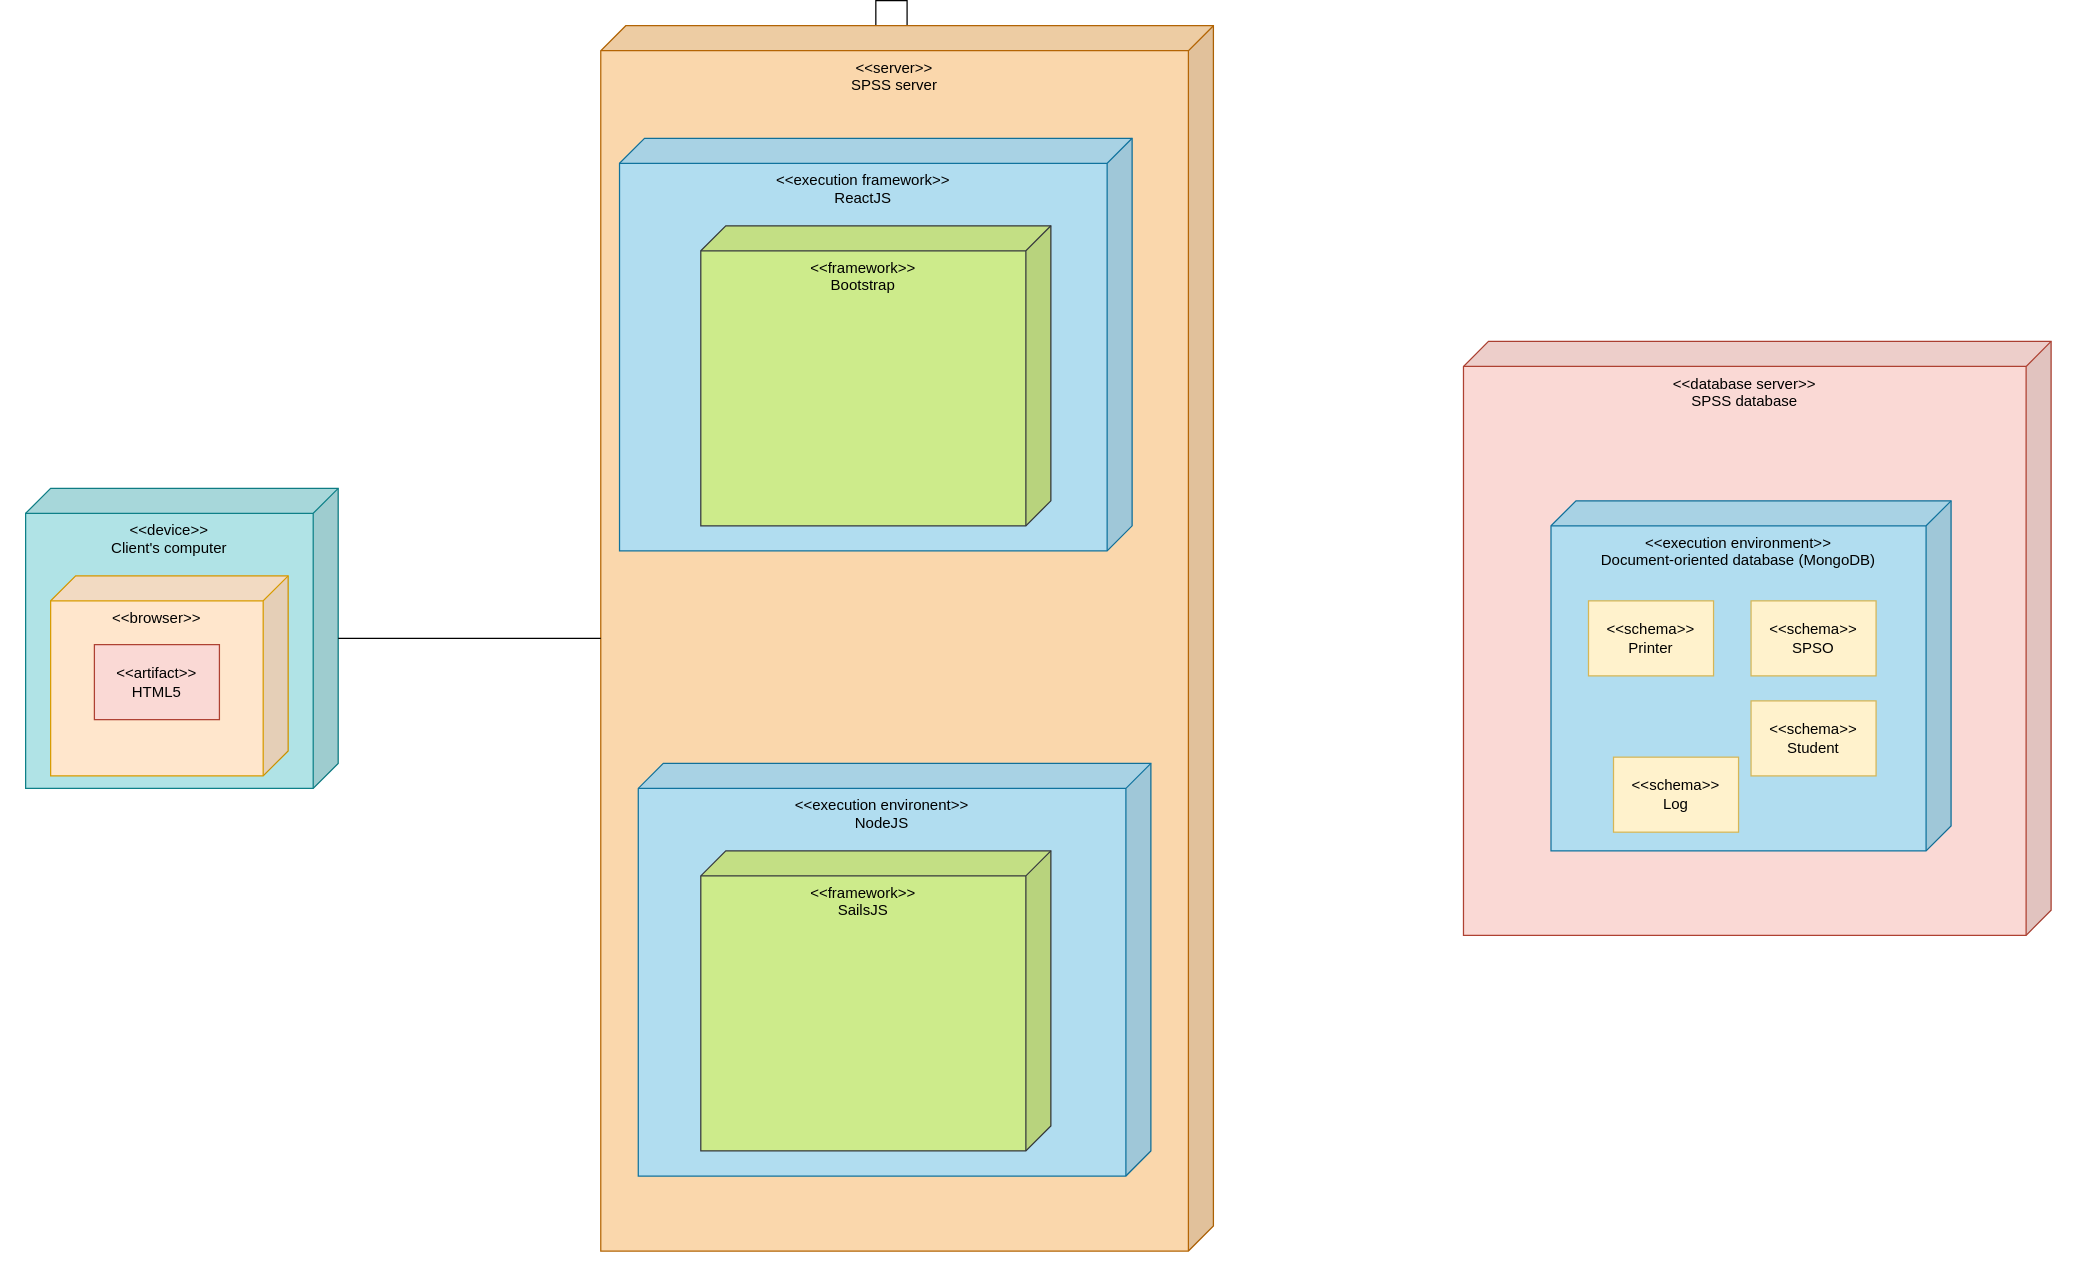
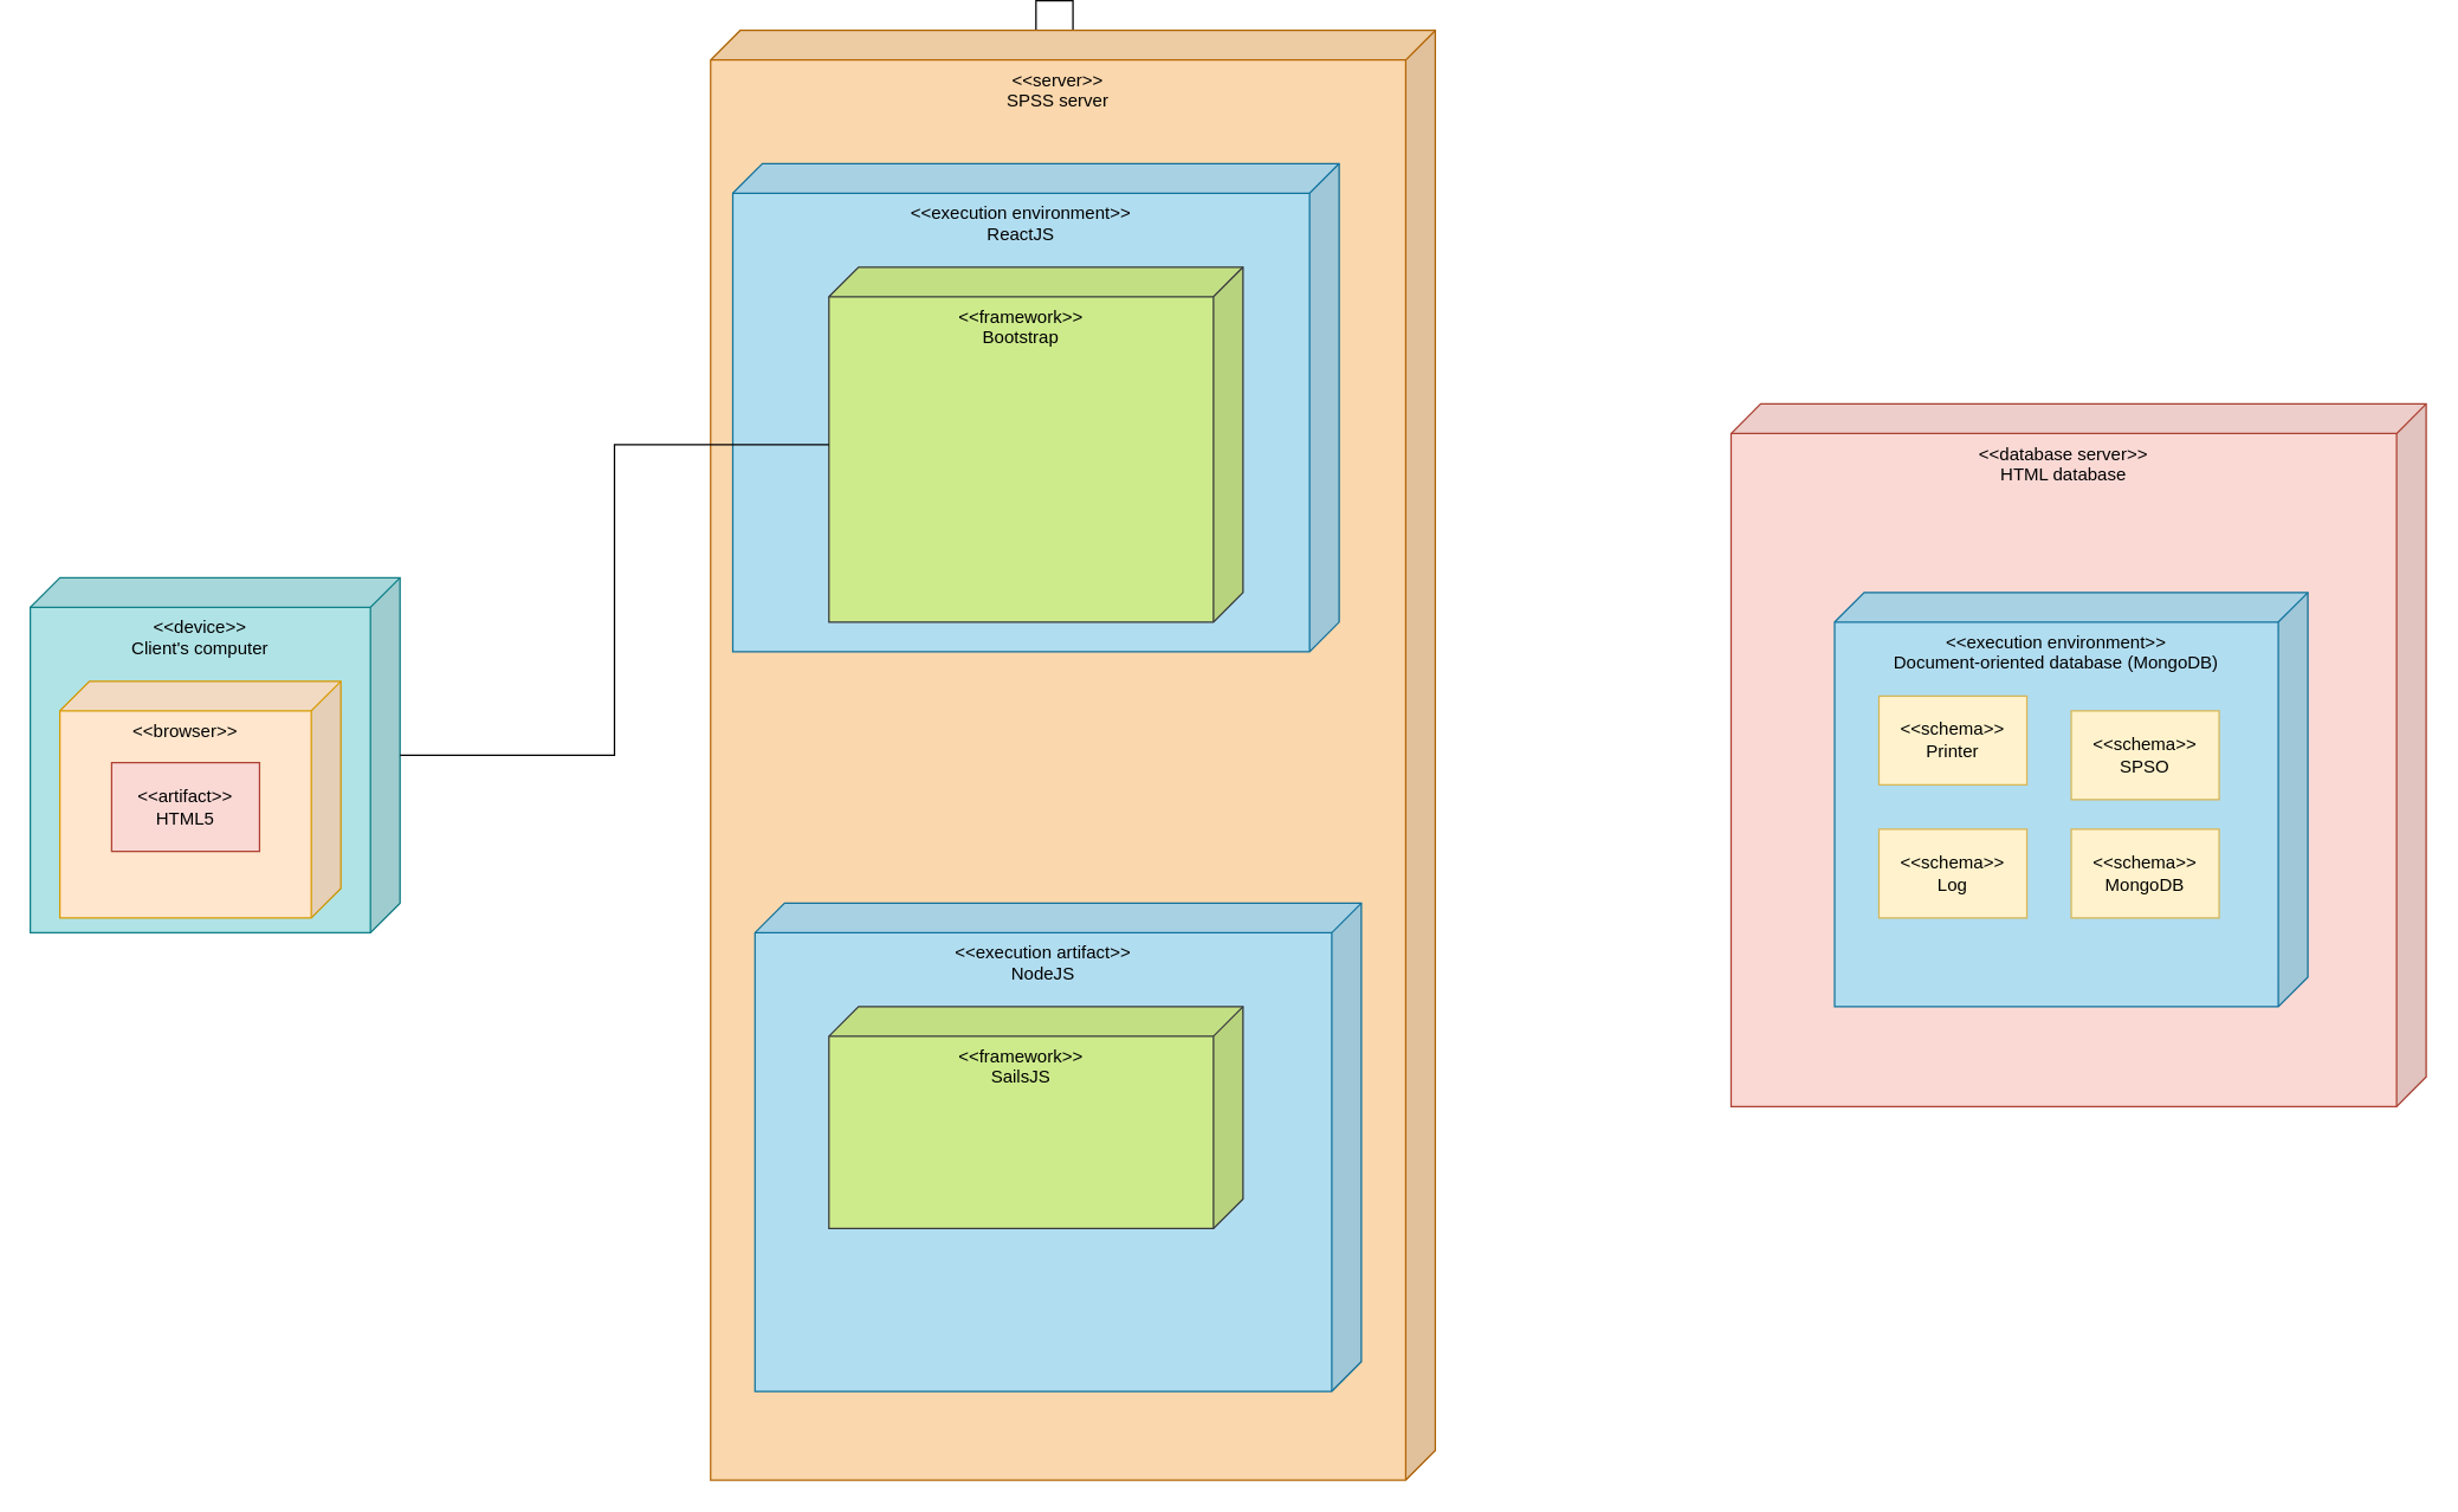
- <mxCell id="4" value="&amp;lt;&amp;lt;execution framework&amp;gt;&amp;gt;&lt;br&gt;ReactJS" style="shape=cube;whiteSpace=wrap;html=1;boundedLbl=1;backgroundOutline=1;darkOpacity=0.05;darkOpacity2=0.1;flipH=1;horizontal=1;verticalAlign=top;fillColor=#b1ddf0;strokeColor=#10739e;" vertex="1" parent="1"><mxGeometry x="495" y="110" width="410" height="330" as="geometry" /></mxCell>
+ <mxCell id="4" value="&amp;lt;&amp;lt;execution environment&amp;gt;&amp;gt;&lt;br&gt;ReactJS" style="shape=cube;whiteSpace=wrap;html=1;boundedLbl=1;backgroundOutline=1;darkOpacity=0.05;darkOpacity2=0.1;flipH=1;horizontal=1;verticalAlign=top;fillColor=#b1ddf0;strokeColor=#10739e;" vertex="1" parent="1"><mxGeometry x="495" y="110" width="410" height="330" as="geometry" /></mxCell>
- <mxCell id="8" value="&amp;lt;&amp;lt;database server&amp;gt;&amp;gt;&lt;br&gt;SPSS database" style="shape=cube;whiteSpace=wrap;html=1;boundedLbl=1;backgroundOutline=1;darkOpacity=0.05;darkOpacity2=0.1;flipH=1;horizontal=1;verticalAlign=top;fillColor=#fad9d5;strokeColor=#ae4132;" vertex="1" parent="1"><mxGeometry x="1170" y="272.5" width="470" height="475" as="geometry" /></mxCell>
+ <mxCell id="8" value="&amp;lt;&amp;lt;database server&amp;gt;&amp;gt;&lt;br&gt;HTML database" style="shape=cube;whiteSpace=wrap;html=1;boundedLbl=1;backgroundOutline=1;darkOpacity=0.05;darkOpacity2=0.1;flipH=1;horizontal=1;verticalAlign=top;fillColor=#fad9d5;strokeColor=#ae4132;" vertex="1" parent="1"><mxGeometry x="1170" y="272.5" width="470" height="475" as="geometry" /></mxCell>
- <mxCell id="14" style="edgeStyle=orthogonalEdgeStyle;rounded=0;orthogonalLoop=1;jettySize=auto;html=1;endArrow=none;endFill=0;" edge="1" parent="1" source="11" target="3"><mxGeometry relative="1" as="geometry" /></mxCell>
+ <mxCell id="14" style="edgeStyle=orthogonalEdgeStyle;rounded=0;orthogonalLoop=1;jettySize=auto;html=1;endArrow=none;endFill=0;" edge="1" parent="1" source="11" target="5"><mxGeometry relative="1" as="geometry" /></mxCell>
- <mxCell id="15" value="&amp;lt;&amp;lt;schema&amp;gt;&amp;gt;&lt;br&gt;Printer" style="rounded=0;whiteSpace=wrap;html=1;fillColor=#fff2cc;strokeColor=#d6b656;" vertex="1" parent="1"><mxGeometry x="1270" y="480" width="100" height="60" as="geometry" /></mxCell>
+ <mxCell id="15" value="&amp;lt;&amp;lt;schema&amp;gt;&amp;gt;&lt;br&gt;Printer" style="rounded=0;whiteSpace=wrap;html=1;fillColor=#fff2cc;strokeColor=#d6b656;" vertex="1" parent="1"><mxGeometry x="1270" y="470" width="100" height="60" as="geometry" /></mxCell>
- <mxCell id="17" value="&amp;lt;&amp;lt;schema&amp;gt;&amp;gt;&lt;br&gt;Student" style="rounded=0;whiteSpace=wrap;html=1;fillColor=#fff2cc;strokeColor=#d6b656;" vertex="1" parent="1"><mxGeometry x="1400" y="560" width="100" height="60" as="geometry" /></mxCell>
+ <mxCell id="17" value="&amp;lt;&amp;lt;schema&amp;gt;&amp;gt;&lt;br&gt;MongoDB" style="rounded=0;whiteSpace=wrap;html=1;fillColor=#fff2cc;strokeColor=#d6b656;" vertex="1" parent="1"><mxGeometry x="1400" y="560" width="100" height="60" as="geometry" /></mxCell>
- <mxCell id="16" value="&amp;lt;&amp;lt;schema&amp;gt;&amp;gt;&lt;br&gt;Log" style="rounded=0;whiteSpace=wrap;html=1;fillColor=#fff2cc;strokeColor=#d6b656;" vertex="1" parent="1"><mxGeometry x="1290" y="605" width="100" height="60" as="geometry" /></mxCell>
+ <mxCell id="16" value="&amp;lt;&amp;lt;schema&amp;gt;&amp;gt;&lt;br&gt;Log" style="rounded=0;whiteSpace=wrap;html=1;fillColor=#fff2cc;strokeColor=#d6b656;" vertex="1" parent="1"><mxGeometry x="1270" y="560" width="100" height="60" as="geometry" /></mxCell>
- <mxCell id="6" value="&amp;lt;&amp;lt;execution environent&amp;gt;&amp;gt;&lt;br&gt;NodeJS" style="shape=cube;whiteSpace=wrap;html=1;boundedLbl=1;backgroundOutline=1;darkOpacity=0.05;darkOpacity2=0.1;flipH=1;horizontal=1;verticalAlign=top;fillColor=#b1ddf0;strokeColor=#10739e;" vertex="1" parent="1"><mxGeometry x="510" y="610" width="410" height="330" as="geometry" /></mxCell>
+ <mxCell id="6" value="&amp;lt;&amp;lt;execution artifact&amp;gt;&amp;gt;&lt;br&gt;NodeJS" style="shape=cube;whiteSpace=wrap;html=1;boundedLbl=1;backgroundOutline=1;darkOpacity=0.05;darkOpacity2=0.1;flipH=1;horizontal=1;verticalAlign=top;fillColor=#b1ddf0;strokeColor=#10739e;" vertex="1" parent="1"><mxGeometry x="510" y="610" width="410" height="330" as="geometry" /></mxCell>
- <mxCell id="7" value="&amp;lt;&amp;lt;framework&amp;gt;&amp;gt;&lt;br&gt;SailsJS&lt;br&gt;" style="shape=cube;whiteSpace=wrap;html=1;boundedLbl=1;backgroundOutline=1;darkOpacity=0.05;darkOpacity2=0.1;flipH=1;horizontal=1;verticalAlign=top;fillColor=#cdeb8b;strokeColor=#36393d;" vertex="1" parent="1"><mxGeometry x="560" y="680" width="280" height="240" as="geometry" /></mxCell>
+ <mxCell id="7" value="&amp;lt;&amp;lt;framework&amp;gt;&amp;gt;&lt;br&gt;SailsJS&lt;br&gt;" style="shape=cube;whiteSpace=wrap;html=1;boundedLbl=1;backgroundOutline=1;darkOpacity=0.05;darkOpacity2=0.1;flipH=1;horizontal=1;verticalAlign=top;fillColor=#cdeb8b;strokeColor=#36393d;" vertex="1" parent="1"><mxGeometry x="560" y="680" width="280" height="150" as="geometry" /></mxCell>
